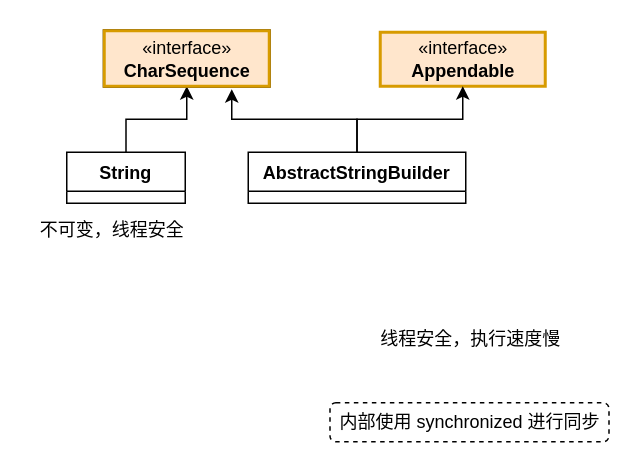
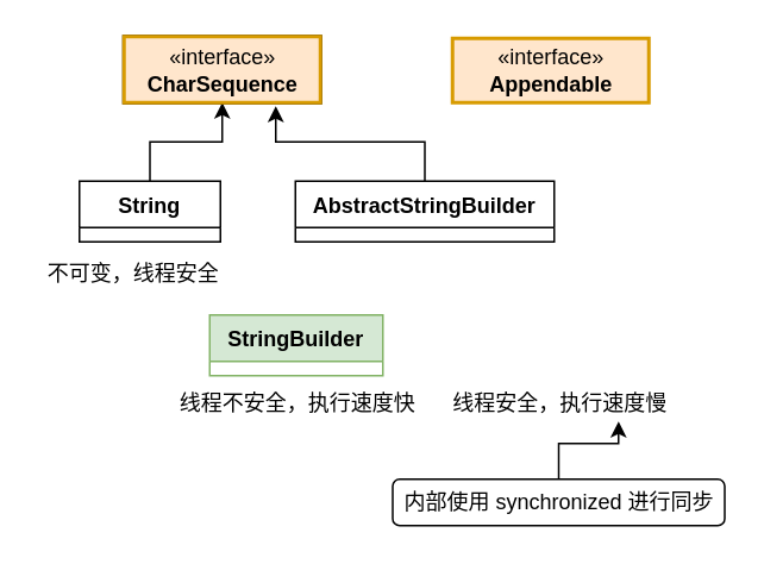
- <mxCell id="6" style="edgeStyle=orthogonalEdgeStyle;rounded=0;orthogonalLoop=1;jettySize=auto;html=1;exitX=0.5;exitY=0;exitDx=0;exitDy=0;" edge="1" parent="1" source="8" target="3"><mxGeometry relative="1" as="geometry" /></mxCell>
+ <mxCell id="9" value="StringBuilder" style="swimlane;fontStyle=1;align=center;verticalAlign=top;childLayout=stackLayout;horizontal=1;startSize=26;horizontalStack=0;resizeParent=1;resizeParentMax=0;resizeLast=0;collapsible=1;marginBottom=0;fillColor=#d5e8d4;strokeColor=#82b366;" vertex="1" parent="1"><mxGeometry x="117" y="176" width="97" height="34" as="geometry" /></mxCell>
+ <mxCell id="11" value="线程不安全，执行速度快" style="text;html=1;align=center;verticalAlign=middle;resizable=0;points=[];autosize=1;" vertex="1" parent="1"><mxGeometry x="94.5" y="217" width="142" height="18" as="geometry" /></mxCell>
+ <mxCell id="14" style="edgeStyle=orthogonalEdgeStyle;rounded=0;orthogonalLoop=1;jettySize=auto;html=1;entryX=0.758;entryY=1.034;entryDx=0;entryDy=0;entryPerimeter=0;" edge="1" parent="1" source="15" target="12"><mxGeometry relative="1" as="geometry" /></mxCell>
- <mxCell id="15" value="&lt;div style=&quot;text-align: left&quot;&gt;&lt;span&gt;内部使用 synchronized 进行同步&lt;/span&gt;&lt;/div&gt;" style="rounded=1;whiteSpace=wrap;html=1;dashed=1;" vertex="1" parent="1"><mxGeometry x="219.5" y="268" width="186" height="26" as="geometry" /></mxCell>
+ <mxCell id="15" value="&lt;div style=&quot;text-align: left&quot;&gt;&lt;span&gt;内部使用 synchronized 进行同步&lt;/span&gt;&lt;/div&gt;" style="rounded=1;whiteSpace=wrap;html=1;" vertex="1" parent="1"><mxGeometry x="219.5" y="268" width="186" height="26" as="geometry" /></mxCell>
